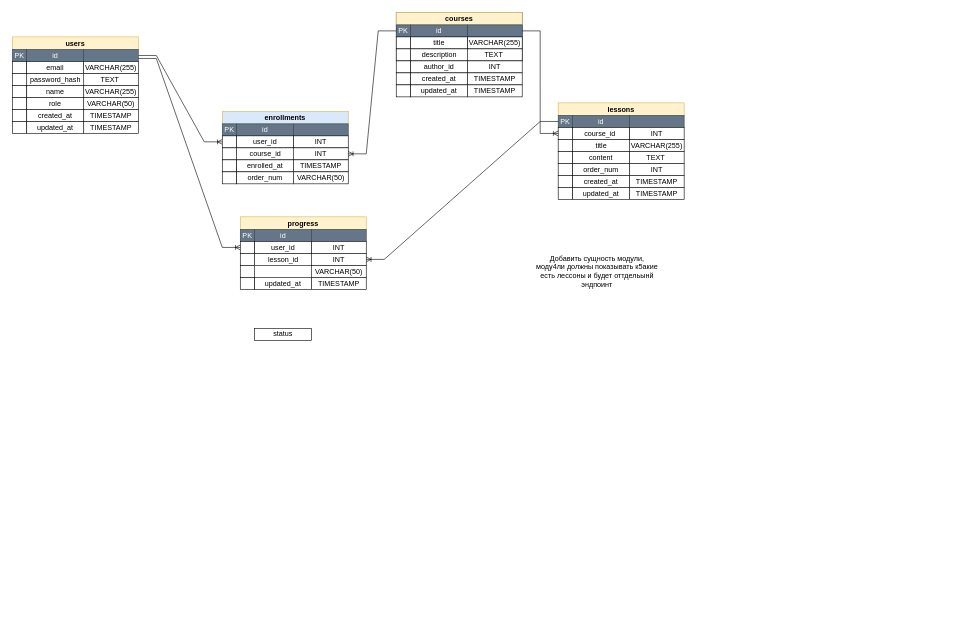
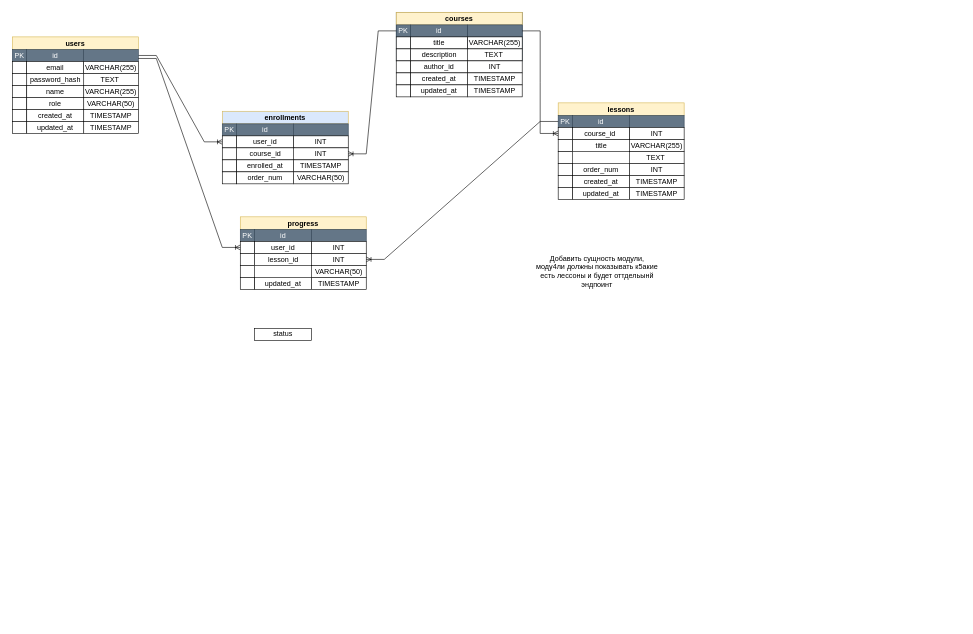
- <mxCell id="97" value="&lt;font&gt;content&lt;/font&gt;" style="rounded=0;whiteSpace=wrap;html=1;" parent="83" vertex="1"><mxGeometry x="24" y="81" width="95" height="20" as="geometry" /></mxCell>
